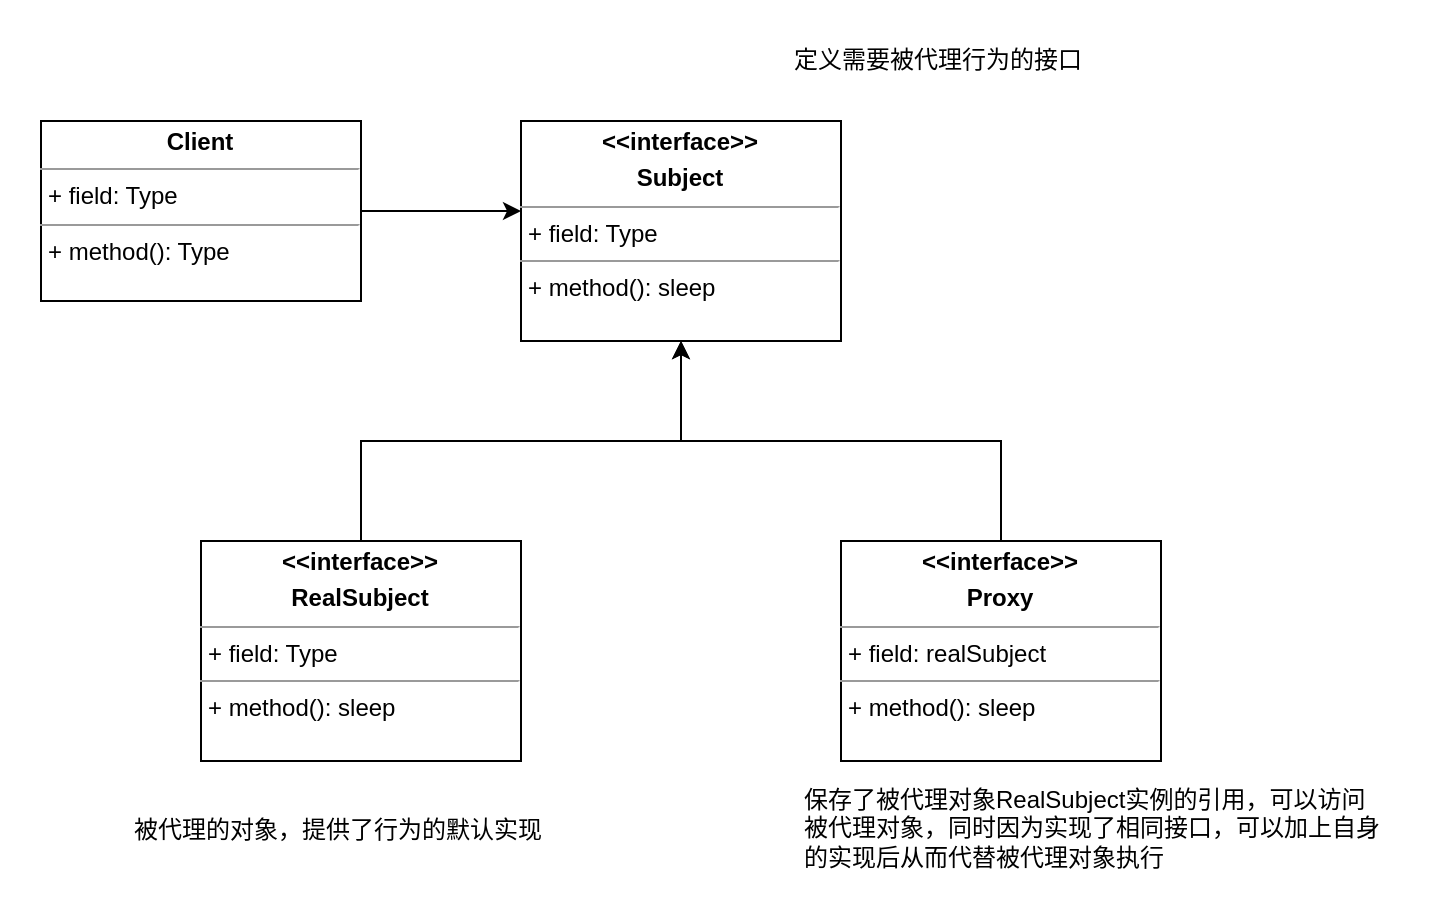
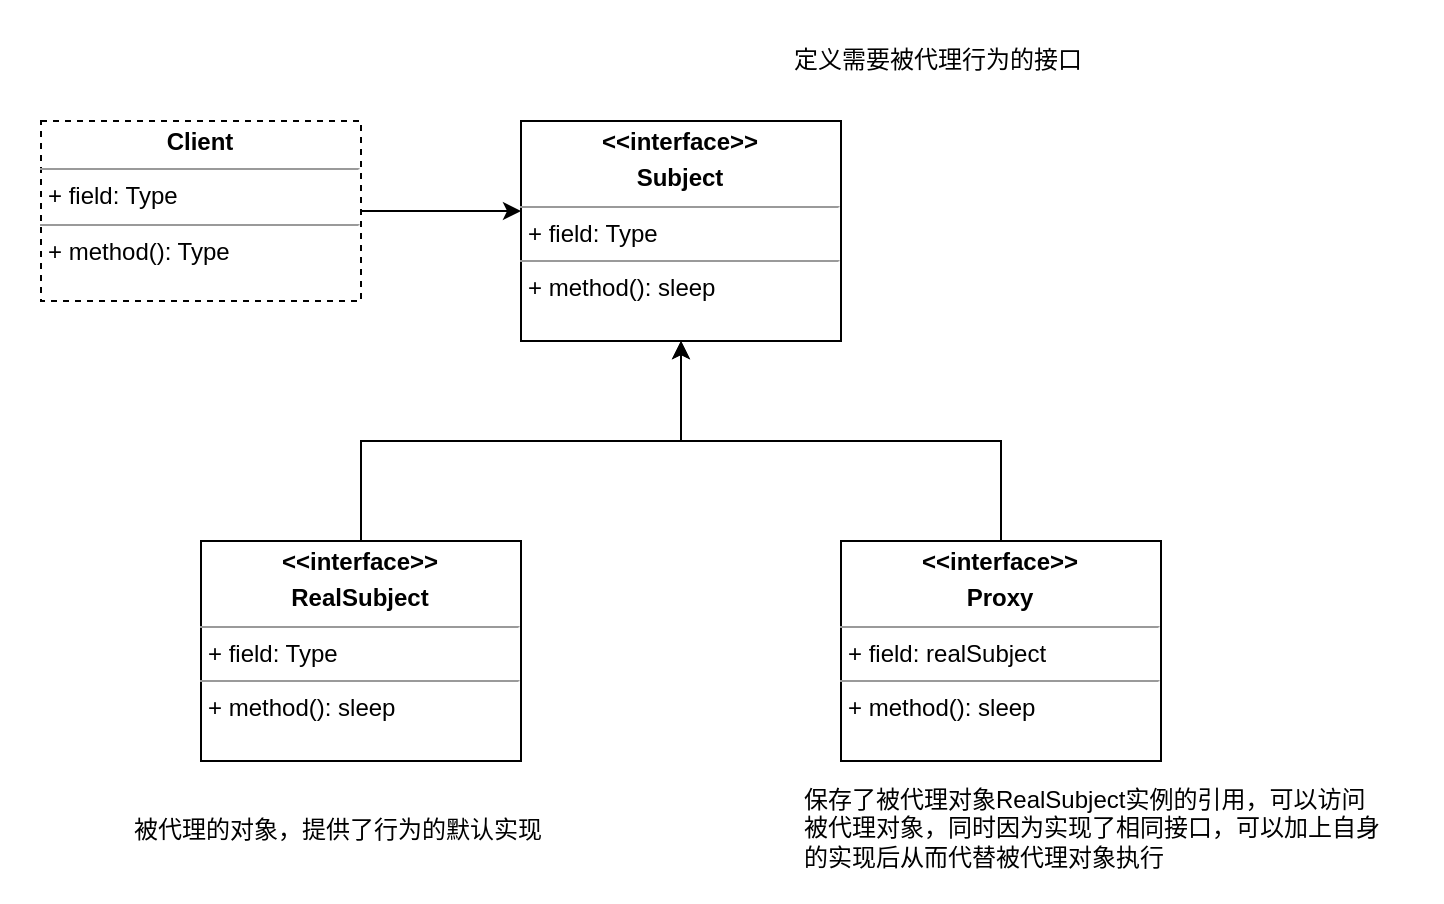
- <mxCell id="3" value="&lt;p style=&quot;margin: 0px ; margin-top: 4px ; text-align: center&quot;&gt;&lt;b&gt;Client&lt;/b&gt;&lt;/p&gt;&lt;hr size=&quot;1&quot;&gt;&lt;p style=&quot;margin: 0px ; margin-left: 4px&quot;&gt;+ field: Type&lt;/p&gt;&lt;hr size=&quot;1&quot;&gt;&lt;p style=&quot;margin: 0px ; margin-left: 4px&quot;&gt;+ method(): Type&lt;/p&gt;" style="verticalAlign=top;align=left;overflow=fill;fontSize=12;fontFamily=Helvetica;html=1;" vertex="1" parent="1"><mxGeometry x="20" y="60" width="160" height="90" as="geometry" /></mxCell>
+ <mxCell id="3" value="&lt;p style=&quot;margin: 0px ; margin-top: 4px ; text-align: center&quot;&gt;&lt;b&gt;Client&lt;/b&gt;&lt;/p&gt;&lt;hr size=&quot;1&quot;&gt;&lt;p style=&quot;margin: 0px ; margin-left: 4px&quot;&gt;+ field: Type&lt;/p&gt;&lt;hr size=&quot;1&quot;&gt;&lt;p style=&quot;margin: 0px ; margin-left: 4px&quot;&gt;+ method(): Type&lt;/p&gt;" style="verticalAlign=top;align=left;overflow=fill;fontSize=12;fontFamily=Helvetica;html=1;dashed=1;" vertex="1" parent="1"><mxGeometry x="20" y="60" width="160" height="90" as="geometry" /></mxCell>
